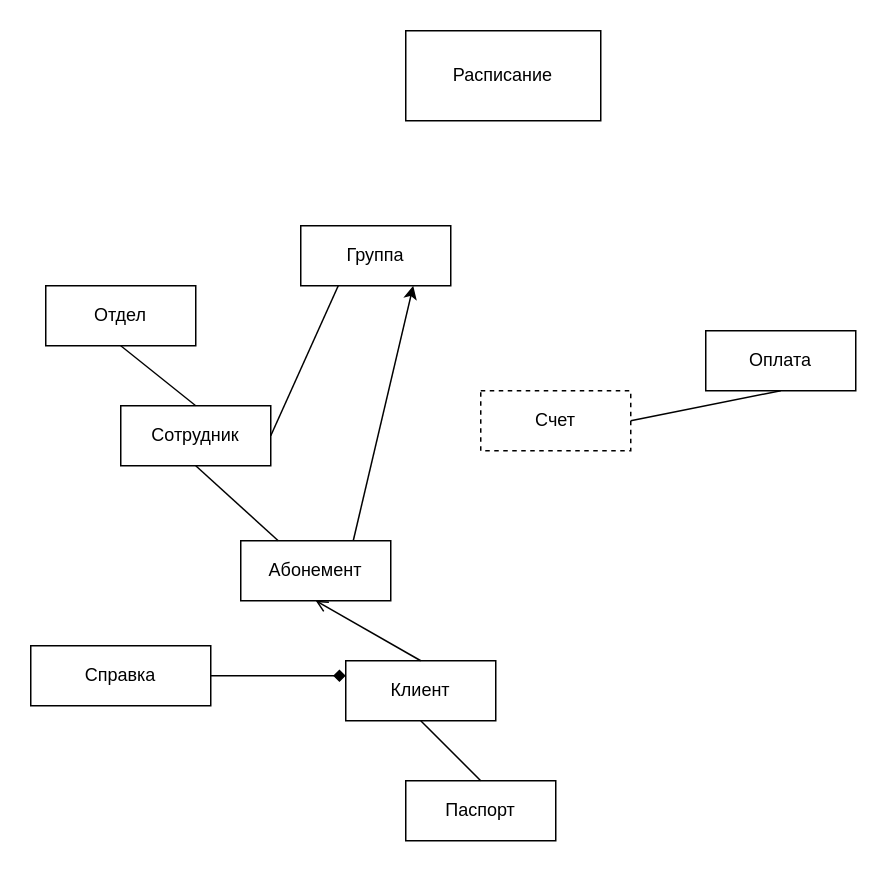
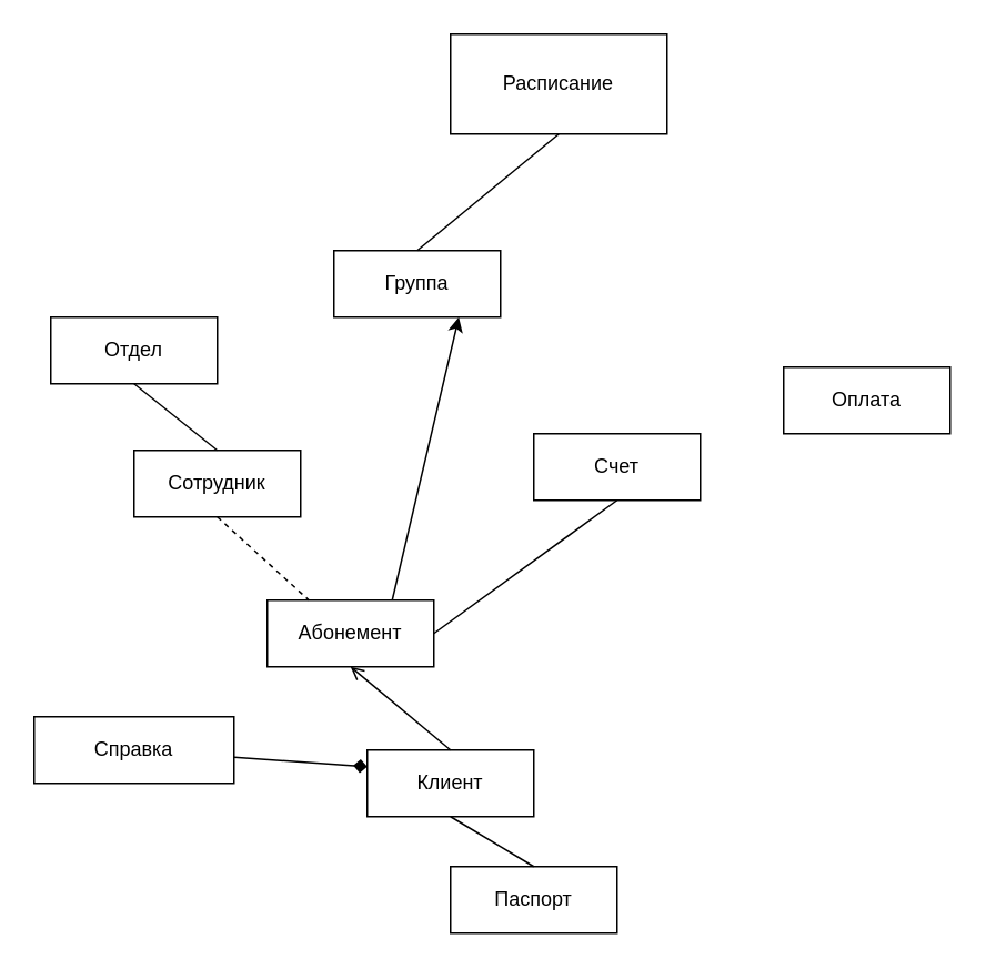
+ <mxCell id="19" value="" style="endArrow=none;html=1;rounded=0;entryX=0.5;entryY=1;entryDx=0;entryDy=0;exitX=0.5;exitY=0;exitDx=0;exitDy=0;" parent="1" source="18" target="17" edge="1"><mxGeometry width="50" height="50" relative="1" as="geometry"><mxPoint x="460" y="590" as="sourcePoint" /><mxPoint x="510" y="540" as="targetPoint" /></mxGeometry></mxCell>
- <mxCell id="20" value="" style="endArrow=none;html=1;rounded=0;entryX=0.25;entryY=1;entryDx=0;entryDy=0;exitX=1;exitY=0.5;exitDx=0;exitDy=0;" parent="1" source="2" target="18" edge="1"><mxGeometry width="50" height="50" relative="1" as="geometry"><mxPoint x="440" y="610" as="sourcePoint" /><mxPoint x="490" y="560" as="targetPoint" /></mxGeometry></mxCell>
- <mxCell id="14" value="" style="endArrow=none;html=1;rounded=0;entryX=0.5;entryY=1;entryDx=0;entryDy=0;exitX=1;exitY=0.5;exitDx=0;exitDy=0;" parent="1" source="3" target="12" edge="1"><mxGeometry width="50" height="50" relative="1" as="geometry"><mxPoint x="450" y="360" as="sourcePoint" /><mxPoint x="500" y="310" as="targetPoint" /></mxGeometry></mxCell>
- <mxCell id="3" value="Счет" style="whiteSpace=wrap;html=1;align=center;dashed=1;" parent="1" vertex="1"><mxGeometry x="320" y="260" width="100" height="40" as="geometry" /></mxCell>
+ <mxCell id="3" value="Счет" style="whiteSpace=wrap;html=1;align=center;" parent="1" vertex="1"><mxGeometry x="320" y="260" width="100" height="40" as="geometry" /></mxCell>
- <mxCell id="16" value="" style="endArrow=none;html=1;rounded=0;entryX=0.25;entryY=0;entryDx=0;entryDy=0;exitX=0.5;exitY=1;exitDx=0;exitDy=0;" parent="1" source="2" target="7" edge="1"><mxGeometry width="50" height="50" relative="1" as="geometry"><mxPoint x="40" y="410" as="sourcePoint" /><mxPoint x="90" y="360" as="targetPoint" /></mxGeometry></mxCell>
+ <mxCell id="16" value="" style="endArrow=none;html=1;rounded=0;entryX=0.25;entryY=0;entryDx=0;entryDy=0;exitX=0.5;exitY=1;exitDx=0;exitDy=0;dashed=1;" parent="1" source="2" target="7" edge="1"><mxGeometry width="50" height="50" relative="1" as="geometry"><mxPoint x="40" y="410" as="sourcePoint" /><mxPoint x="90" y="360" as="targetPoint" /></mxGeometry></mxCell>
+ <mxCell id="11" value="" style="endArrow=none;html=1;rounded=0;entryX=1;entryY=0.5;entryDx=0;entryDy=0;exitX=0.5;exitY=1;exitDx=0;exitDy=0;" parent="1" source="3" target="7" edge="1"><mxGeometry width="50" height="50" relative="1" as="geometry"><mxPoint x="130" y="385" as="sourcePoint" /><mxPoint x="180" y="335" as="targetPoint" /></mxGeometry></mxCell>
- <mxCell id="6" value="Клиент" style="whiteSpace=wrap;html=1;align=center;" parent="1" vertex="1"><mxGeometry x="230" y="440" width="100" height="40" as="geometry" /></mxCell>
+ <mxCell id="6" value="Клиент" style="whiteSpace=wrap;html=1;align=center;" parent="1" vertex="1"><mxGeometry x="220" y="450" width="100" height="40" as="geometry" /></mxCell>
